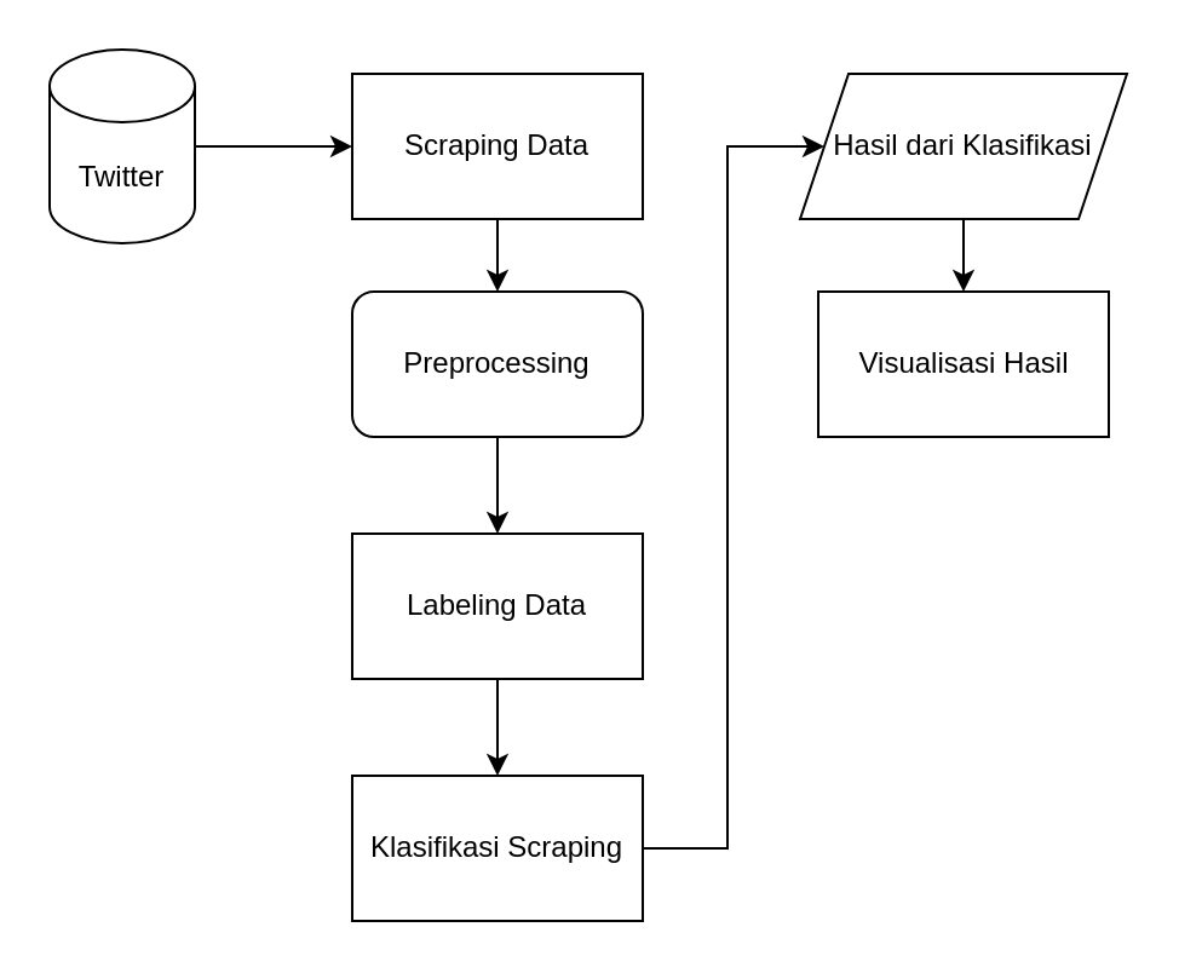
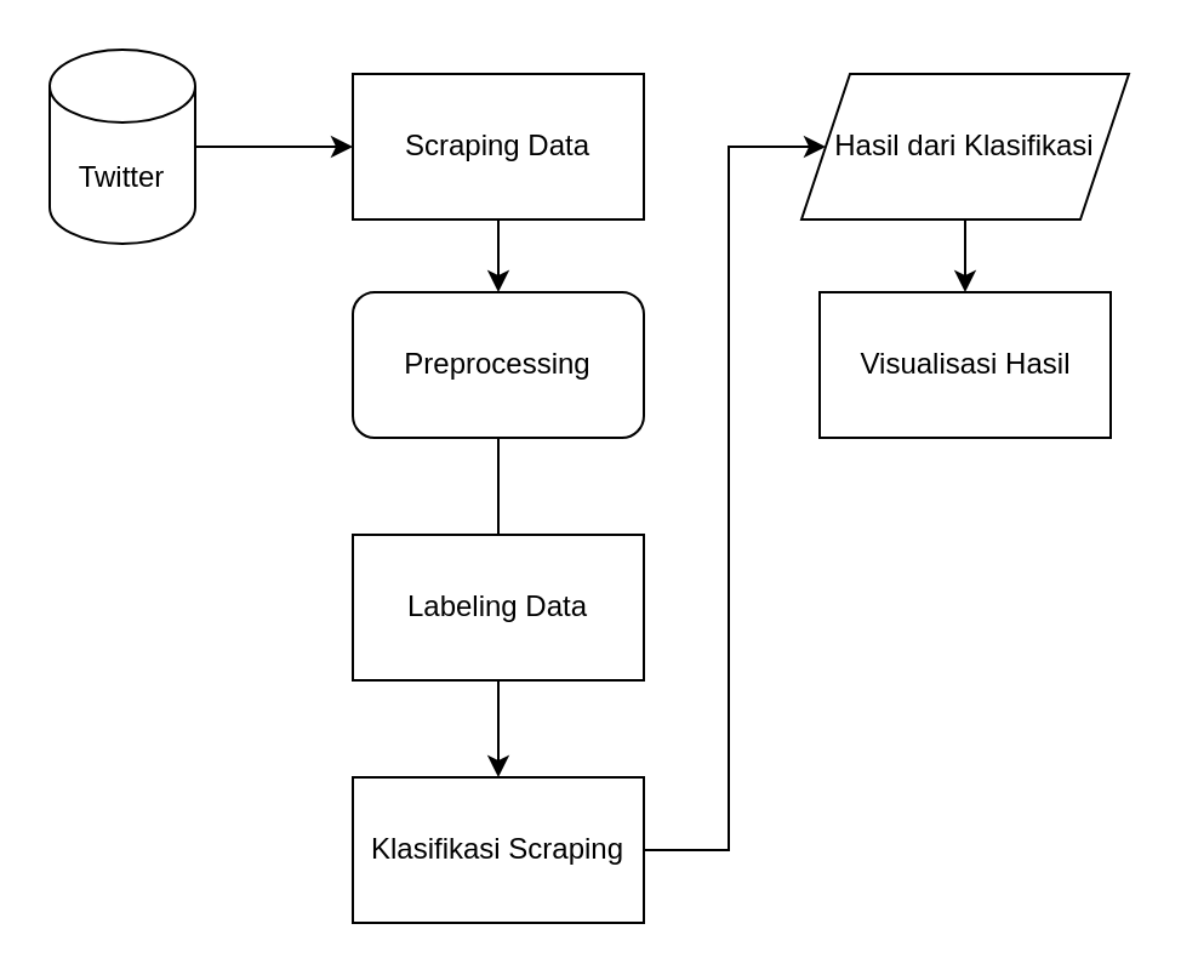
- <mxCell id="6" value="" style="edgeStyle=orthogonalEdgeStyle;rounded=0;orthogonalLoop=1;jettySize=auto;html=1;" parent="1" source="7" target="9" edge="1"><mxGeometry relative="1" as="geometry" /></mxCell>
+ <mxCell id="6" value="" style="edgeStyle=orthogonalEdgeStyle;rounded=0;orthogonalLoop=1;jettySize=auto;html=1;endArrow=none;" parent="1" source="7" target="9" edge="1"><mxGeometry relative="1" as="geometry" /></mxCell>
